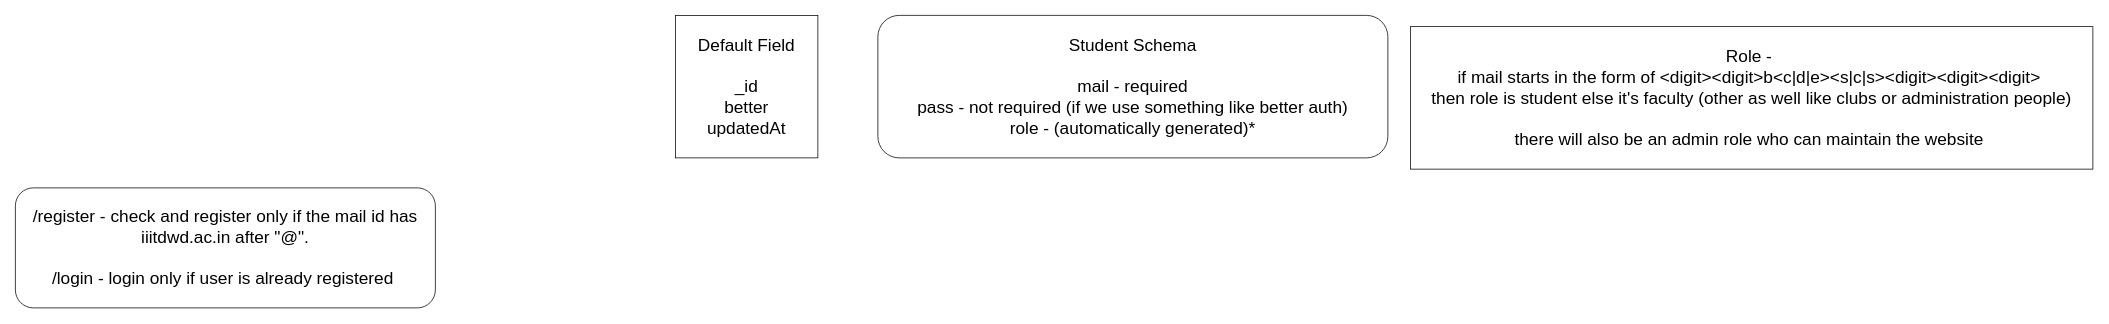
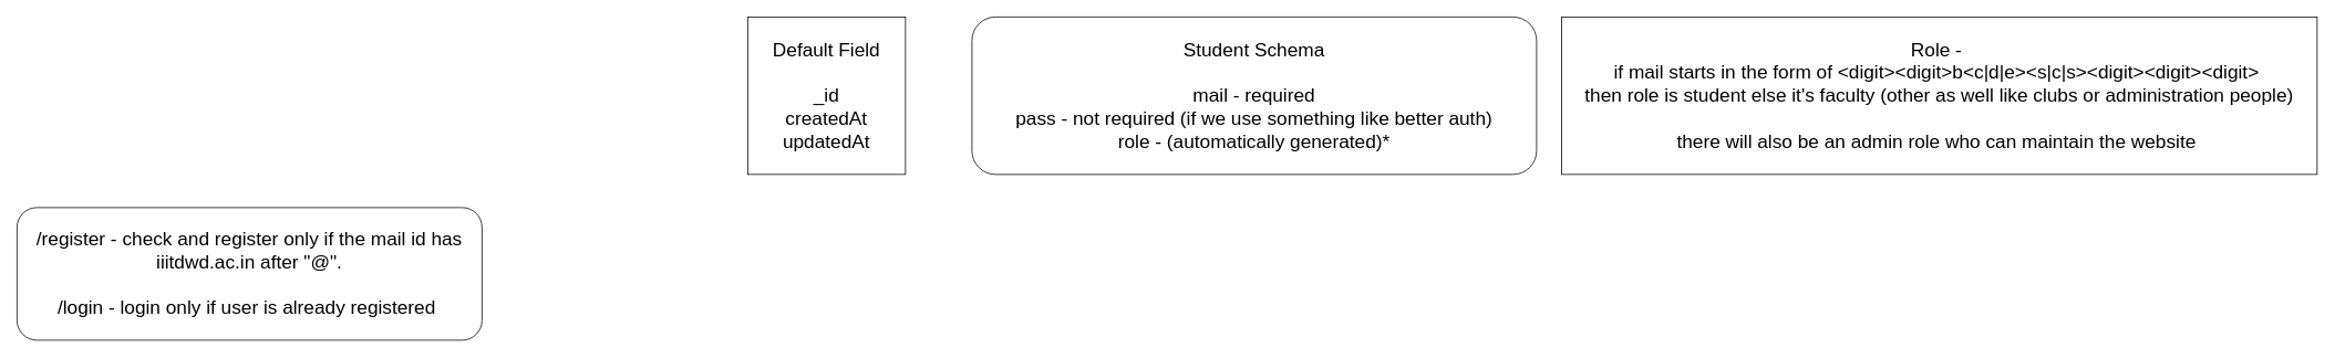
- <mxCell id="3" value="&lt;div&gt;Default Field&lt;/div&gt;&lt;div&gt;&lt;br&gt;&lt;/div&gt;&lt;div&gt;_id&lt;/div&gt;&lt;div&gt;better&lt;/div&gt;&lt;div&gt;updatedAt&lt;/div&gt;" style="rounded=0;whiteSpace=wrap;html=1;fontSize=23;" vertex="1" parent="1"><mxGeometry x="900" width="190" height="190" as="geometry" y="20" /></mxCell>
+ <mxCell id="3" value="&lt;div&gt;Default Field&lt;/div&gt;&lt;div&gt;&lt;br&gt;&lt;/div&gt;&lt;div&gt;_id&lt;/div&gt;&lt;div&gt;createdAt&lt;/div&gt;&lt;div&gt;updatedAt&lt;/div&gt;" style="rounded=0;whiteSpace=wrap;html=1;fontSize=23;" vertex="1" parent="1"><mxGeometry x="900" width="190" height="190" as="geometry" y="20" /></mxCell>
- <mxCell id="5" value="&lt;div&gt;Role -&amp;nbsp;&lt;br&gt;if mail starts in the form of&amp;nbsp;&lt;span style=&quot;background-color: transparent;&quot;&gt;&amp;lt;digit&amp;gt;&amp;lt;digit&amp;gt;b&amp;lt;c|d|e&amp;gt;&amp;lt;s|c|s&amp;gt;&amp;lt;digit&amp;gt;&amp;lt;digit&amp;gt;&amp;lt;digit&amp;gt;&lt;/span&gt;&lt;span style=&quot;background-color: transparent; color: light-dark(rgb(0, 0, 0), rgb(255, 255, 255));&quot;&gt;&amp;nbsp;&lt;/span&gt;&lt;/div&gt;&lt;div&gt;&lt;span style=&quot;background-color: transparent; color: light-dark(rgb(0, 0, 0), rgb(255, 255, 255));&quot;&gt;then role is student else it's faculty (other as well like clubs or administration people)&lt;/span&gt;&lt;/div&gt;&lt;div&gt;&lt;span style=&quot;background-color: transparent; color: light-dark(rgb(0, 0, 0), rgb(255, 255, 255));&quot;&gt;&lt;br&gt;&lt;/span&gt;&lt;/div&gt;&lt;div&gt;&lt;span style=&quot;background-color: transparent; color: light-dark(rgb(0, 0, 0), rgb(255, 255, 255));&quot;&gt;there will also be an admin role who can maintain the website&amp;nbsp;&lt;/span&gt;&lt;/div&gt;" style="rounded=0;whiteSpace=wrap;html=1;fontSize=23;" vertex="1" parent="1"><mxGeometry x="1880" y="35" width="910" height="190" as="geometry" /></mxCell>
+ <mxCell id="5" value="&lt;div&gt;Role -&amp;nbsp;&lt;br&gt;if mail starts in the form of&amp;nbsp;&lt;span style=&quot;background-color: transparent;&quot;&gt;&amp;lt;digit&amp;gt;&amp;lt;digit&amp;gt;b&amp;lt;c|d|e&amp;gt;&amp;lt;s|c|s&amp;gt;&amp;lt;digit&amp;gt;&amp;lt;digit&amp;gt;&amp;lt;digit&amp;gt;&lt;/span&gt;&lt;span style=&quot;background-color: transparent; color: light-dark(rgb(0, 0, 0), rgb(255, 255, 255));&quot;&gt;&amp;nbsp;&lt;/span&gt;&lt;/div&gt;&lt;div&gt;&lt;span style=&quot;background-color: transparent; color: light-dark(rgb(0, 0, 0), rgb(255, 255, 255));&quot;&gt;then role is student else it's faculty (other as well like clubs or administration people)&lt;/span&gt;&lt;/div&gt;&lt;div&gt;&lt;span style=&quot;background-color: transparent; color: light-dark(rgb(0, 0, 0), rgb(255, 255, 255));&quot;&gt;&lt;br&gt;&lt;/span&gt;&lt;/div&gt;&lt;div&gt;&lt;span style=&quot;background-color: transparent; color: light-dark(rgb(0, 0, 0), rgb(255, 255, 255));&quot;&gt;there will also be an admin role who can maintain the website&amp;nbsp;&lt;/span&gt;&lt;/div&gt;" style="rounded=0;whiteSpace=wrap;html=1;fontSize=23;" vertex="1" parent="1"><mxGeometry x="1880" width="910" height="190" as="geometry" y="20" /></mxCell>
